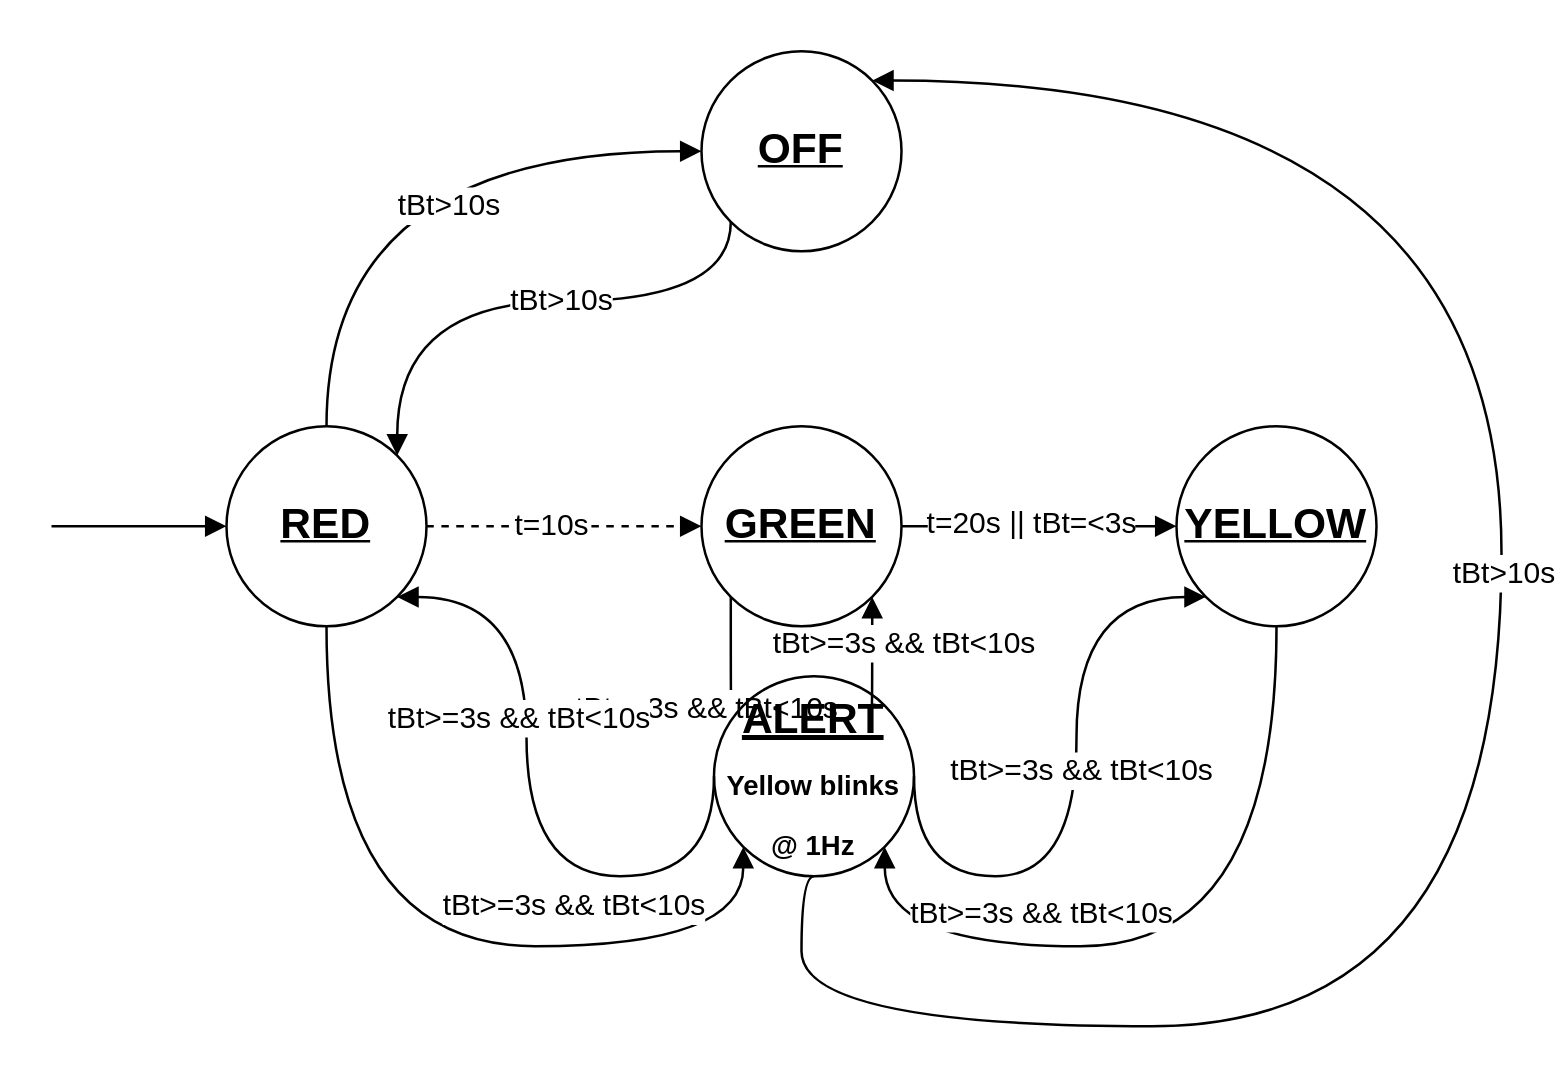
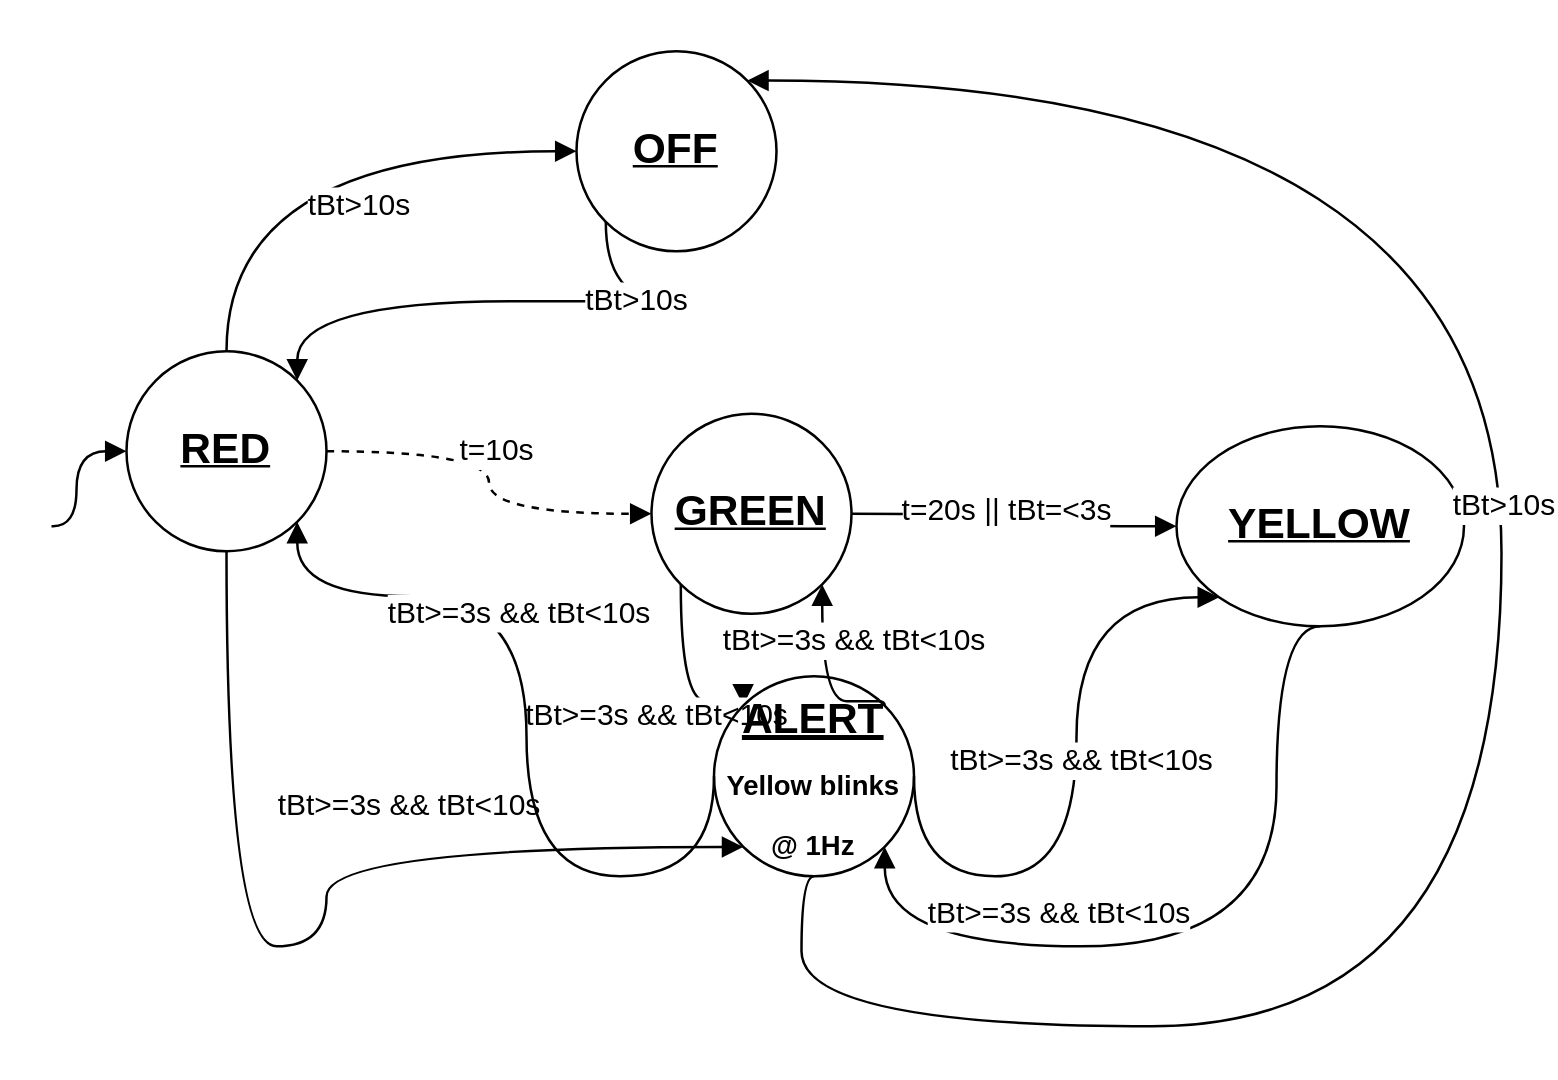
- <mxCell id="20" value="&lt;u style=&quot;font-size: 17px;&quot;&gt;OFF&lt;/u&gt;" style="ellipse;whiteSpace=wrap;html=1;aspect=fixed;fontSize=17;fontStyle=1;fillColor=none;strokeWidth=1;" vertex="1" parent="1"><mxGeometry x="280" y="20" width="80" height="80" as="geometry" /></mxCell>
+ <mxCell id="20" value="&lt;u style=&quot;font-size: 17px;&quot;&gt;OFF&lt;/u&gt;" style="ellipse;whiteSpace=wrap;html=1;aspect=fixed;fontSize=17;fontStyle=1;fillColor=none;strokeWidth=1;" vertex="1" parent="1"><mxGeometry x="230" y="20" width="80" height="80" as="geometry" /></mxCell>
- <mxCell id="7" value="&lt;font style=&quot;font-size: 17px;&quot;&gt;&lt;u style=&quot;font-size: 17px;&quot;&gt;RED&lt;/u&gt;&lt;/font&gt;" style="ellipse;whiteSpace=wrap;html=1;aspect=fixed;fontSize=17;fontStyle=1;fillColor=none;strokeWidth=1;strokeColor=#000000;fontColor=#000000;" vertex="1" parent="1"><mxGeometry x="90" y="170" width="80" height="80" as="geometry" /></mxCell>
+ <mxCell id="7" value="&lt;font style=&quot;font-size: 17px;&quot;&gt;&lt;u style=&quot;font-size: 17px;&quot;&gt;RED&lt;/u&gt;&lt;/font&gt;" style="ellipse;whiteSpace=wrap;html=1;aspect=fixed;fontSize=17;fontStyle=1;fillColor=none;strokeWidth=1;strokeColor=#000000;fontColor=#000000;" vertex="1" parent="1"><mxGeometry x="50" y="140" width="80" height="80" as="geometry" /></mxCell>
- <mxCell id="14" value="&lt;font style=&quot;font-size: 17px;&quot;&gt;&lt;u style=&quot;font-size: 17px;&quot;&gt;GREEN&lt;/u&gt;&lt;/font&gt;" style="ellipse;whiteSpace=wrap;html=1;aspect=fixed;fontSize=17;fontStyle=1;fillColor=none;strokeWidth=1;strokeColor=#000000;fontColor=#000000;" vertex="1" parent="1"><mxGeometry x="280" y="170" width="80" height="80" as="geometry" /></mxCell>
+ <mxCell id="14" value="&lt;font style=&quot;font-size: 17px;&quot;&gt;&lt;u style=&quot;font-size: 17px;&quot;&gt;GREEN&lt;/u&gt;&lt;/font&gt;" style="ellipse;whiteSpace=wrap;html=1;aspect=fixed;fontSize=17;fontStyle=1;fillColor=none;strokeWidth=1;strokeColor=#000000;fontColor=#000000;" vertex="1" parent="1"><mxGeometry x="260" y="165" width="80" height="80" as="geometry" /></mxCell>
- <mxCell id="15" value="&lt;font style=&quot;font-size: 17px;&quot;&gt;&lt;u style=&quot;font-size: 17px;&quot;&gt;YELLOW&lt;/u&gt;&lt;/font&gt;" style="ellipse;whiteSpace=wrap;html=1;aspect=fixed;fontSize=17;fontStyle=1;fillColor=none;strokeWidth=1;strokeColor=#000000;fontColor=#000000;" vertex="1" parent="1"><mxGeometry x="470" y="170" width="80" height="80" as="geometry" /></mxCell>
+ <mxCell id="15" value="&lt;font style=&quot;font-size: 17px;&quot;&gt;&lt;u style=&quot;font-size: 17px;&quot;&gt;YELLOW&lt;/u&gt;&lt;/font&gt;" style="ellipse;whiteSpace=wrap;html=1;aspect=fixed;fontSize=17;fontStyle=1;fillColor=none;strokeWidth=1;strokeColor=#000000;fontColor=#000000;" vertex="1" parent="1"><mxGeometry x="470" y="170" width="115" height="80" as="geometry" /></mxCell>
